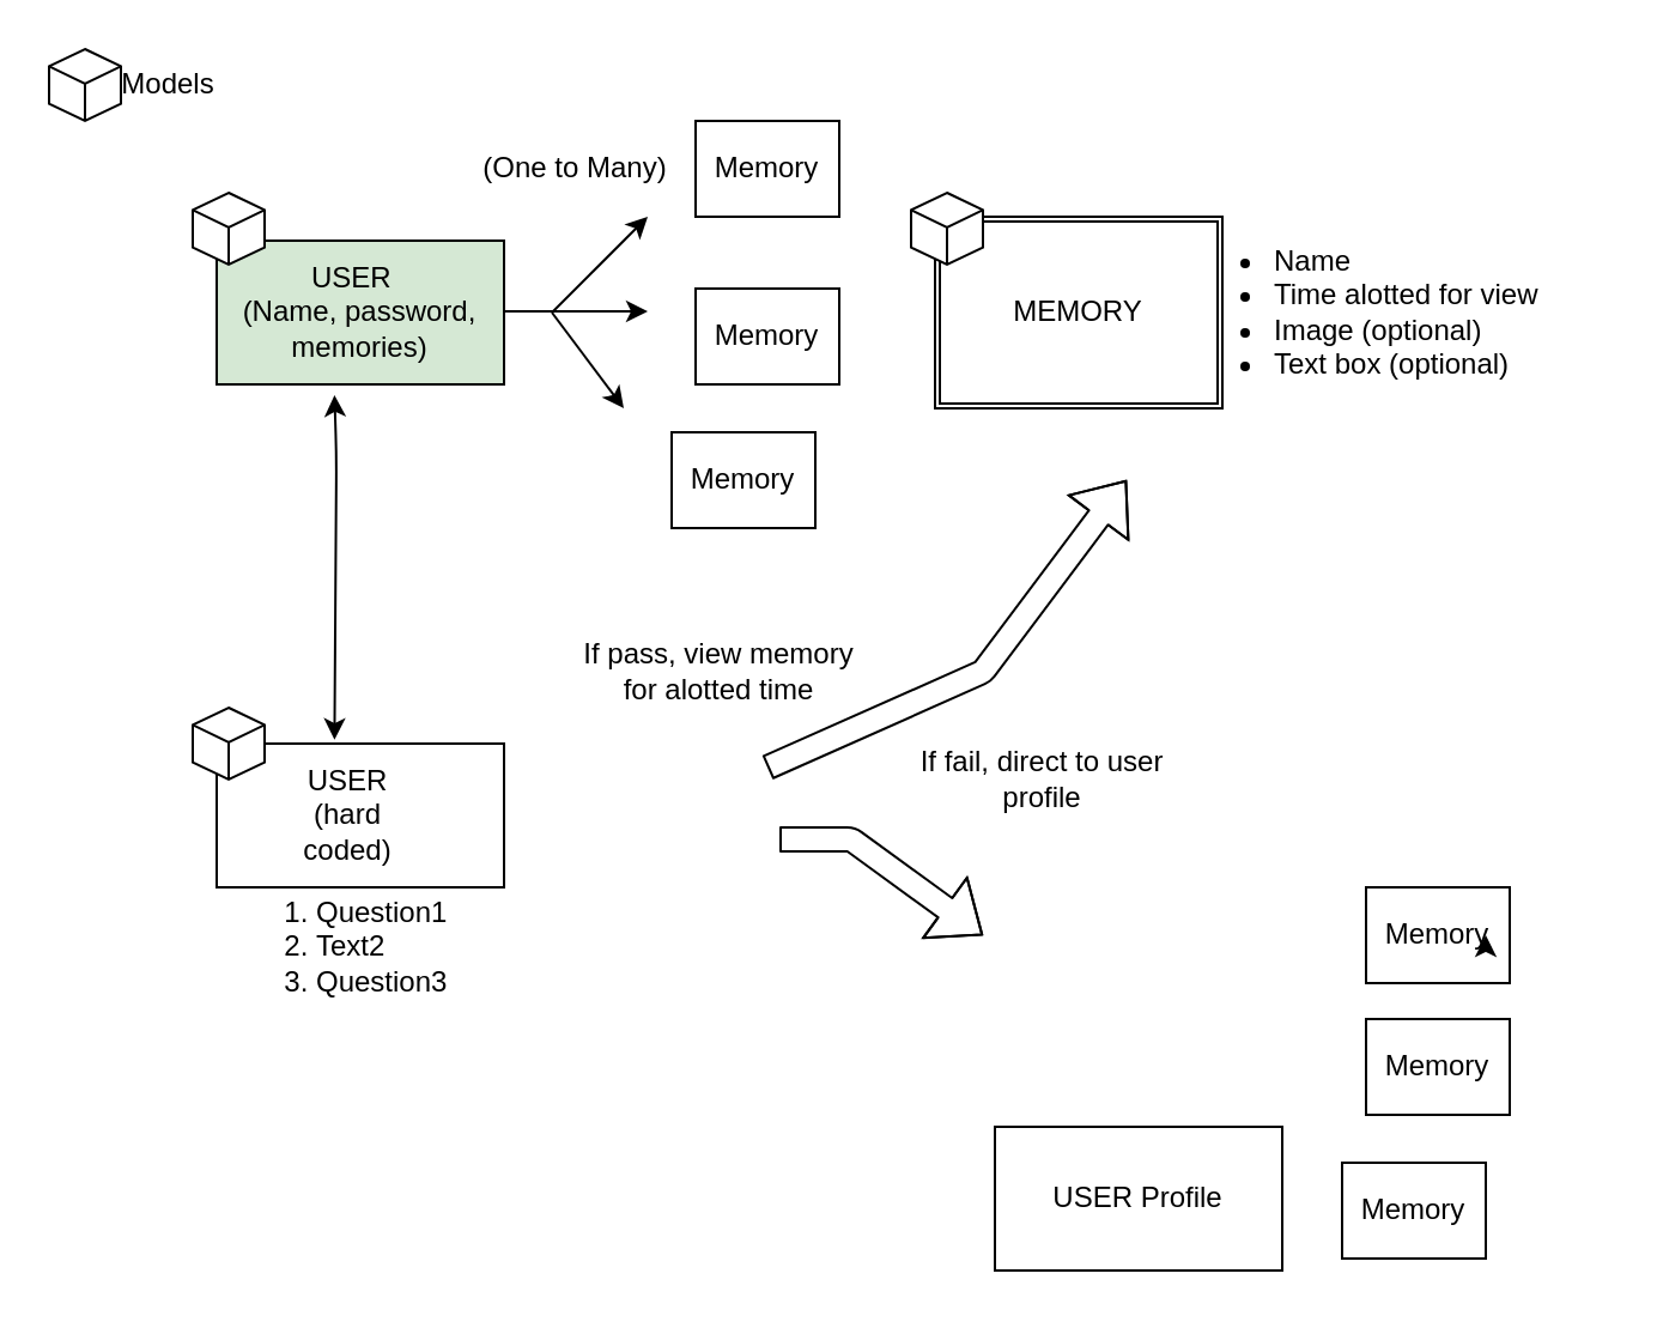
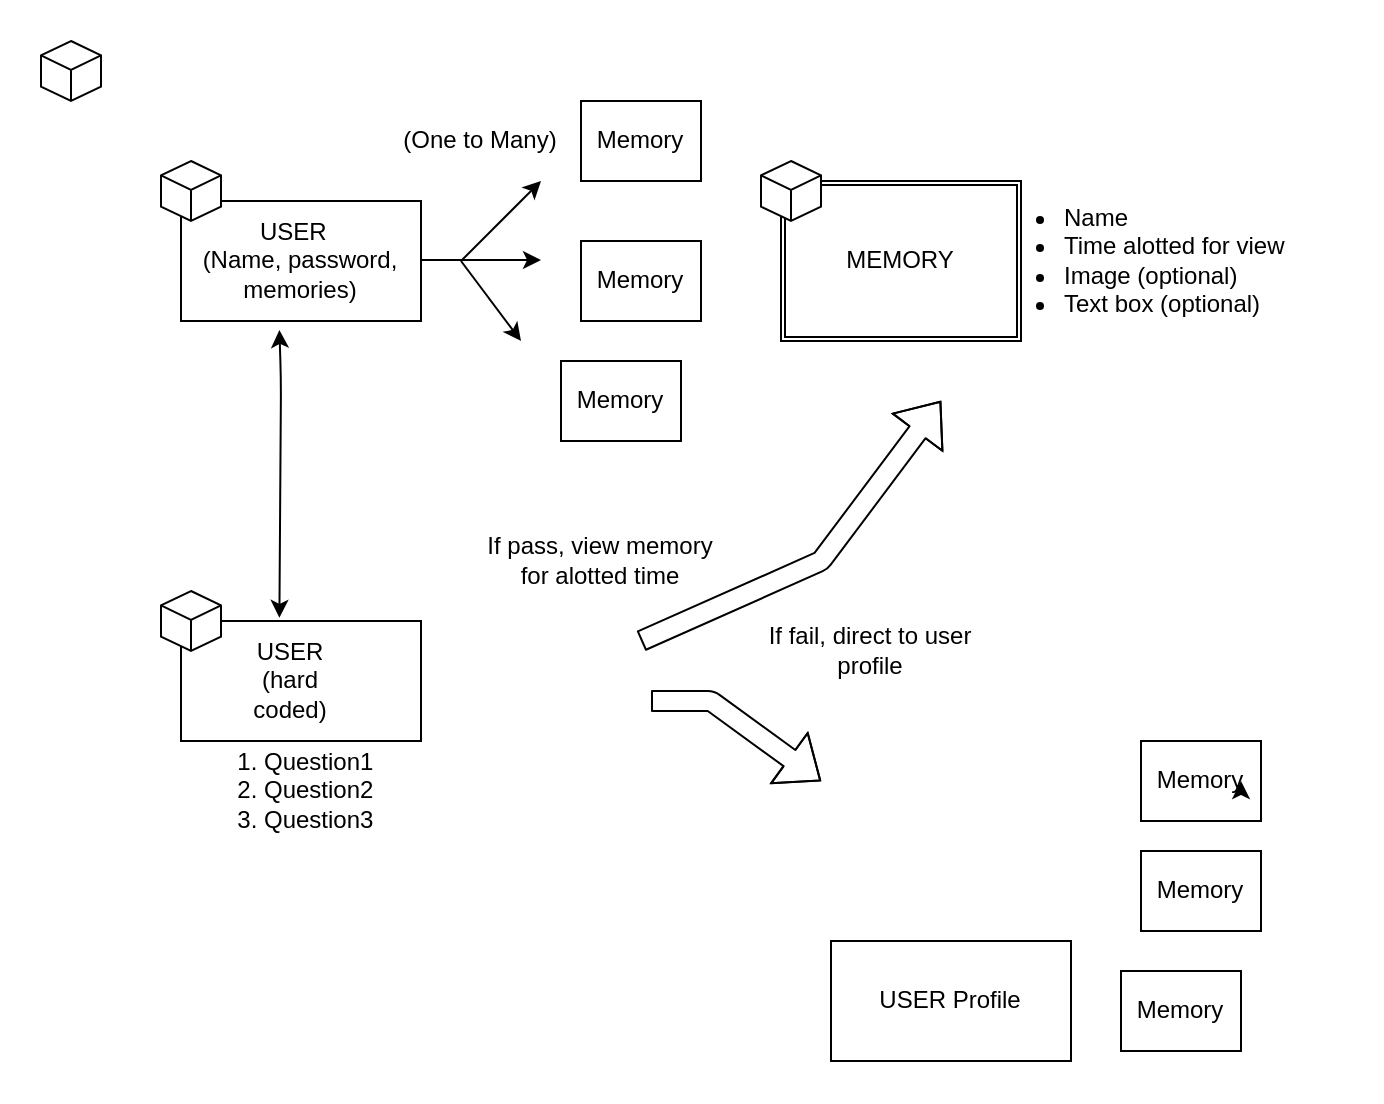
- <mxCell id="28" value="Models" style="text;html=1;strokeColor=none;fillColor=none;align=center;verticalAlign=middle;whiteSpace=wrap;rounded=0;" parent="1" vertex="1"><mxGeometry x="50" y="25" width="40" height="20" as="geometry" /></mxCell>
- <mxCell id="2" value="USER&amp;nbsp;&amp;nbsp;&lt;br&gt;(Name, password, memories)" style="rounded=0;whiteSpace=wrap;html=1;fillColor=#d5e8d4;" parent="1" vertex="1"><mxGeometry x="90" y="100" width="120" height="60" as="geometry" /></mxCell>
+ <mxCell id="2" value="USER&amp;nbsp;&amp;nbsp;&lt;br&gt;(Name, password, memories)" style="rounded=0;whiteSpace=wrap;html=1;" parent="1" vertex="1"><mxGeometry x="90" y="100" width="120" height="60" as="geometry" /></mxCell>
- <mxCell id="17" value="&lt;ol&gt;&lt;li&gt;&lt;span&gt;Question1&lt;/span&gt;&lt;/li&gt;&lt;li&gt;&lt;span&gt;Text2&lt;/span&gt;&lt;br&gt;&lt;/li&gt;&lt;li&gt;Question3&lt;/li&gt;&lt;/ol&gt;" style="text;strokeColor=none;fillColor=none;html=1;whiteSpace=wrap;verticalAlign=middle;overflow=hidden;" parent="1" vertex="1"><mxGeometry x="90" y="355" width="100" height="80" as="geometry" /></mxCell>
+ <mxCell id="17" value="&lt;ol&gt;&lt;li&gt;&lt;span&gt;Question1&lt;/span&gt;&lt;/li&gt;&lt;li&gt;&lt;span&gt;Question2&lt;/span&gt;&lt;br&gt;&lt;/li&gt;&lt;li&gt;Question3&lt;/li&gt;&lt;/ol&gt;" style="text;strokeColor=none;fillColor=none;html=1;whiteSpace=wrap;verticalAlign=middle;overflow=hidden;" parent="1" vertex="1"><mxGeometry x="90" y="355" width="100" height="80" as="geometry" /></mxCell>
